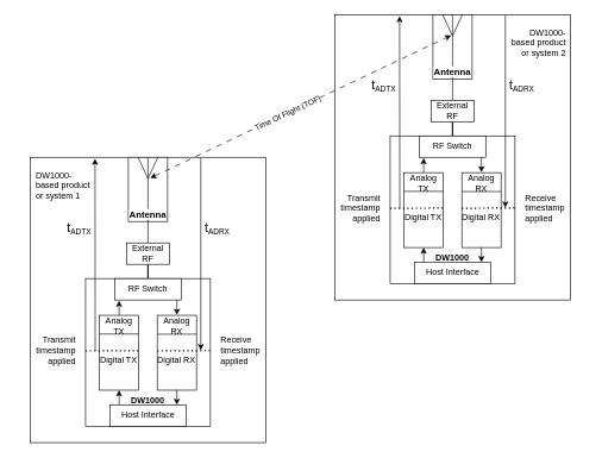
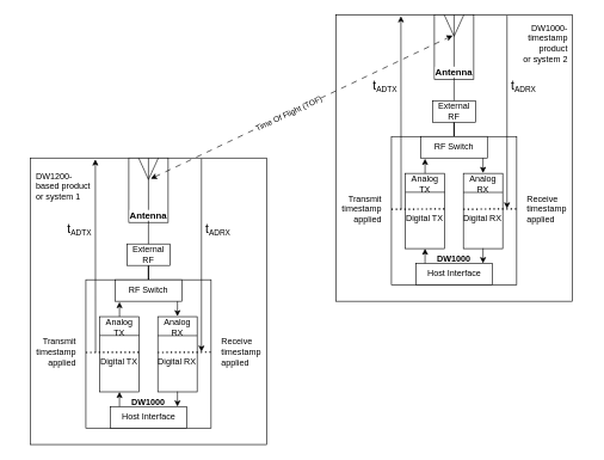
- <mxCell id="55" value="&lt;div align=&quot;right&quot;&gt;DW1000-&lt;br&gt;based product&lt;br&gt;or system 2&lt;br&gt;&lt;/div&gt;" style="text;html=1;align=right;verticalAlign=middle;whiteSpace=wrap;rounded=0;" parent="1" vertex="1"><mxGeometry x="706.5" y="40" width="87.5" height="40" as="geometry" /></mxCell>
+ <mxCell id="55" value="&lt;div align=&quot;right&quot;&gt;DW1000-&lt;br&gt;timestamp product&lt;br&gt;or system 2&lt;br&gt;&lt;/div&gt;" style="text;html=1;align=right;verticalAlign=middle;whiteSpace=wrap;rounded=0;" parent="1" vertex="1"><mxGeometry x="706.5" y="40" width="87.5" height="40" as="geometry" /></mxCell>
- <mxCell id="19" value="&lt;div align=&quot;left&quot;&gt;DW1000-&lt;br&gt;based product&lt;br&gt;or system 1&lt;/div&gt;" style="text;html=1;align=left;verticalAlign=middle;whiteSpace=wrap;rounded=0;" parent="1" vertex="1"><mxGeometry x="48" y="240" width="87.5" height="40" as="geometry" /></mxCell>
+ <mxCell id="19" value="&lt;div align=&quot;left&quot;&gt;DW1200-&lt;br&gt;based product&lt;br&gt;or system 1&lt;/div&gt;" style="text;html=1;align=left;verticalAlign=middle;whiteSpace=wrap;rounded=0;" parent="1" vertex="1"><mxGeometry x="48" y="240" width="87.5" height="40" as="geometry" /></mxCell>
